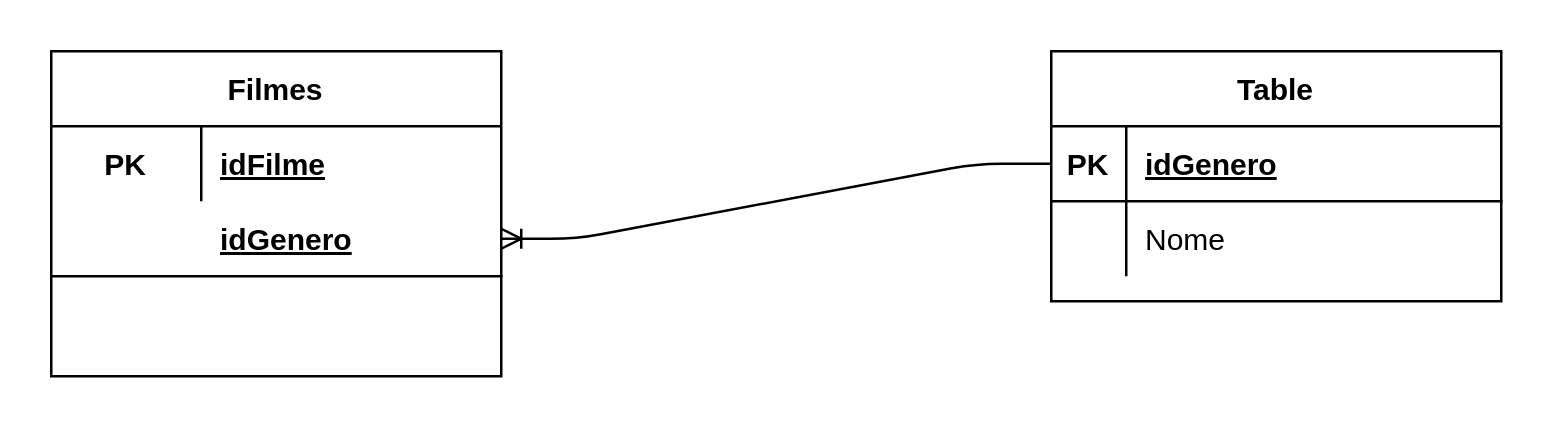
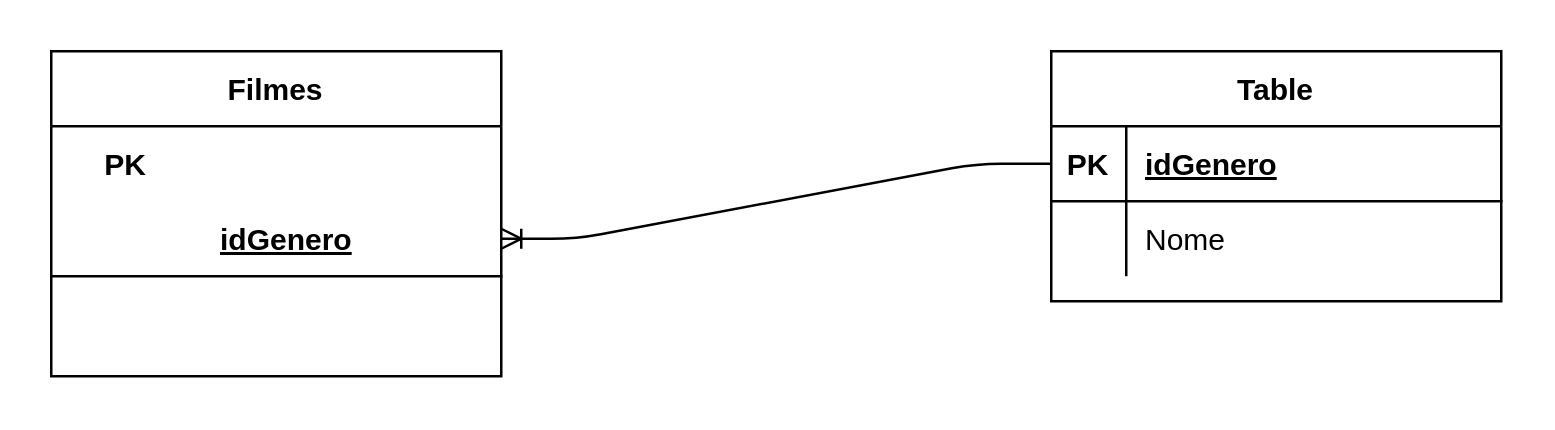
- <mxCell id="5" value="idFilme" style="shape=partialRectangle;connectable=0;fillColor=none;top=0;left=0;bottom=0;right=0;align=left;spacingLeft=6;fontStyle=5;overflow=hidden;" vertex="1" parent="3"><mxGeometry x="60" width="120" height="30" as="geometry" /></mxCell>
